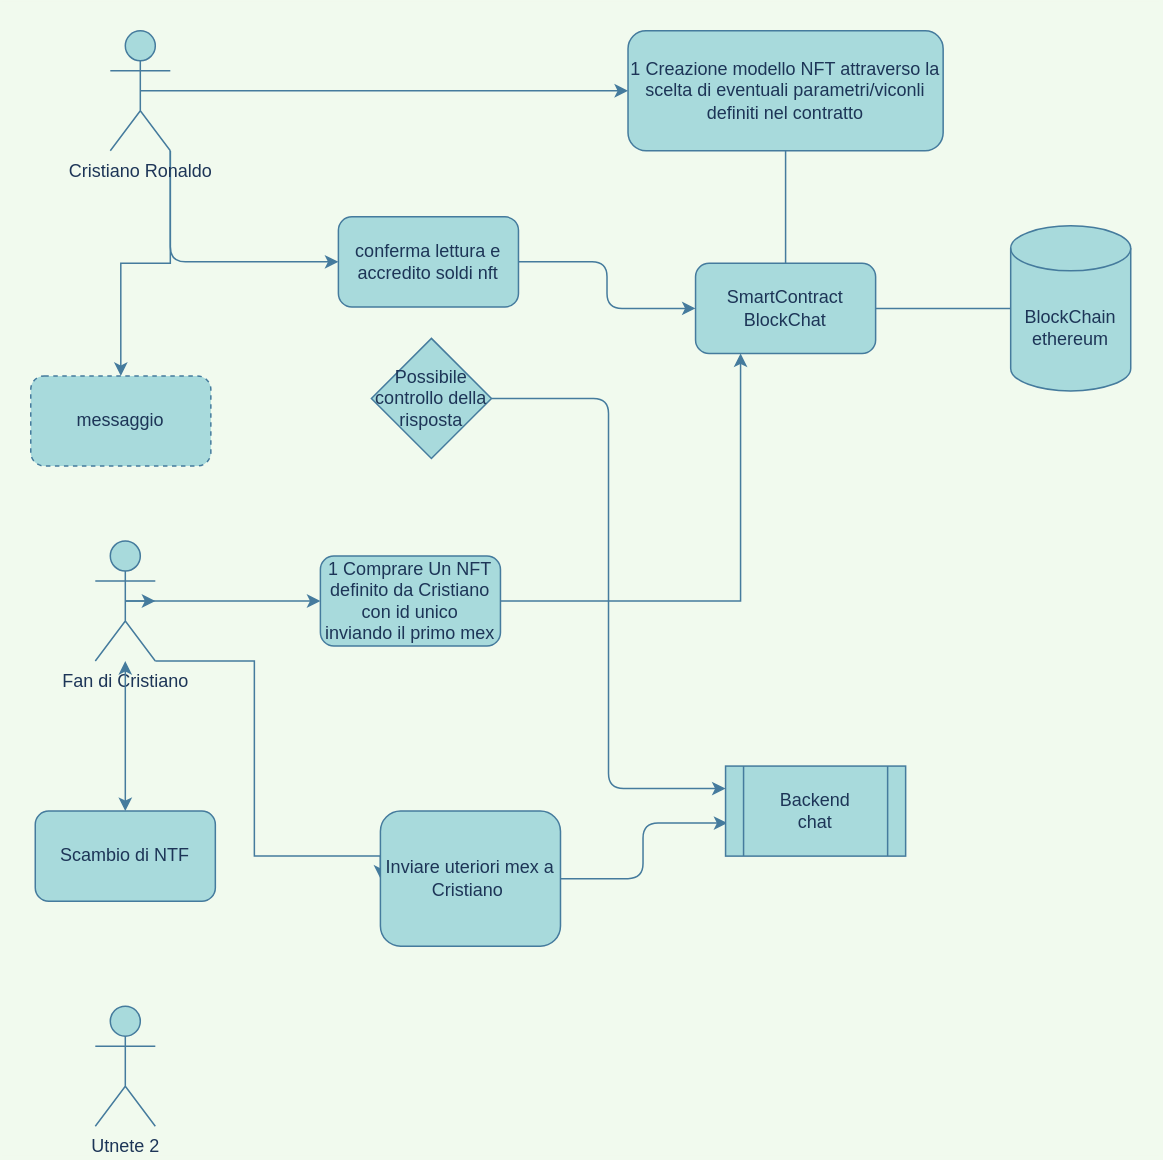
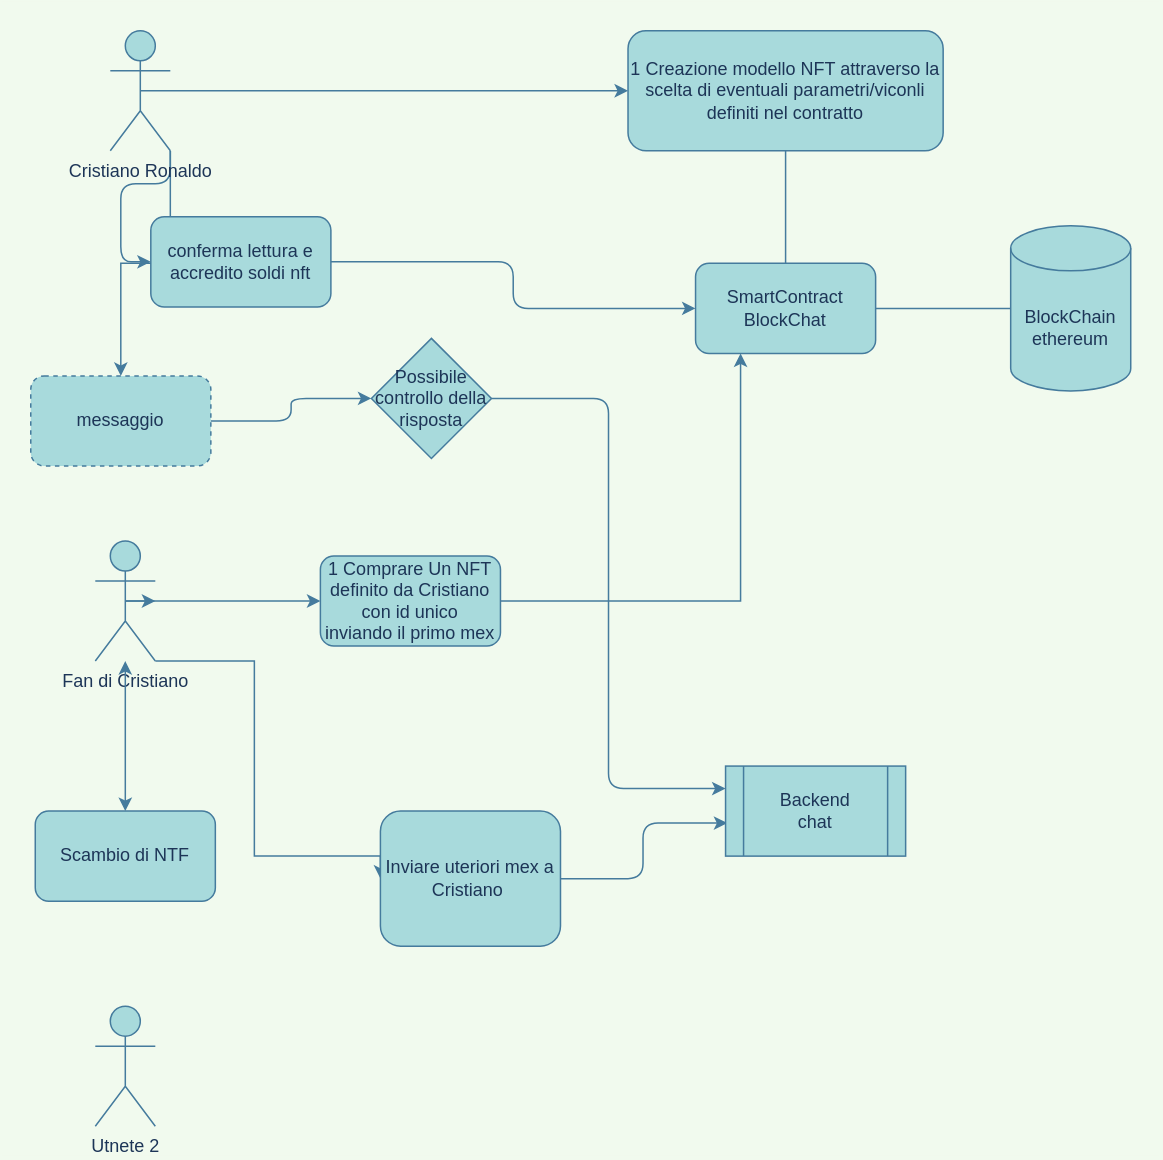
- <mxCell id="29" value="conferma lettura e accredito soldi nft" style="rounded=1;whiteSpace=wrap;html=1;sketch=0;strokeColor=#457B9D;fillColor=#A8DADC;fontColor=#1D3557;" vertex="1" parent="1"><mxGeometry x="225" y="144" width="120" height="60" as="geometry" /></mxCell>
+ <mxCell id="29" value="conferma lettura e accredito soldi nft" style="rounded=1;whiteSpace=wrap;html=1;sketch=0;strokeColor=#457B9D;fillColor=#A8DADC;fontColor=#1D3557;" vertex="1" parent="1"><mxGeometry x="100" y="144" width="120" height="60" as="geometry" /></mxCell>
+ <mxCell id="18" style="edgeStyle=orthogonalEdgeStyle;rounded=1;orthogonalLoop=1;jettySize=auto;html=1;labelBackgroundColor=#F1FAEE;strokeColor=#457B9D;fontColor=#1D3557;" parent="1" source="19" target="26" edge="1"><mxGeometry relative="1" as="geometry" /></mxCell>
